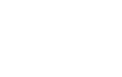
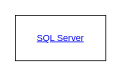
+ <mxCell id="2" value="&lt;a href=&quot;/README.md&quot;&gt;SQL Server&lt;/a&gt;" style="rounded=0;whiteSpace=wrap;html=1;" vertex="1" parent="1"><mxGeometry x="20" y="20" width="120" height="60" as="geometry" /></mxCell>
